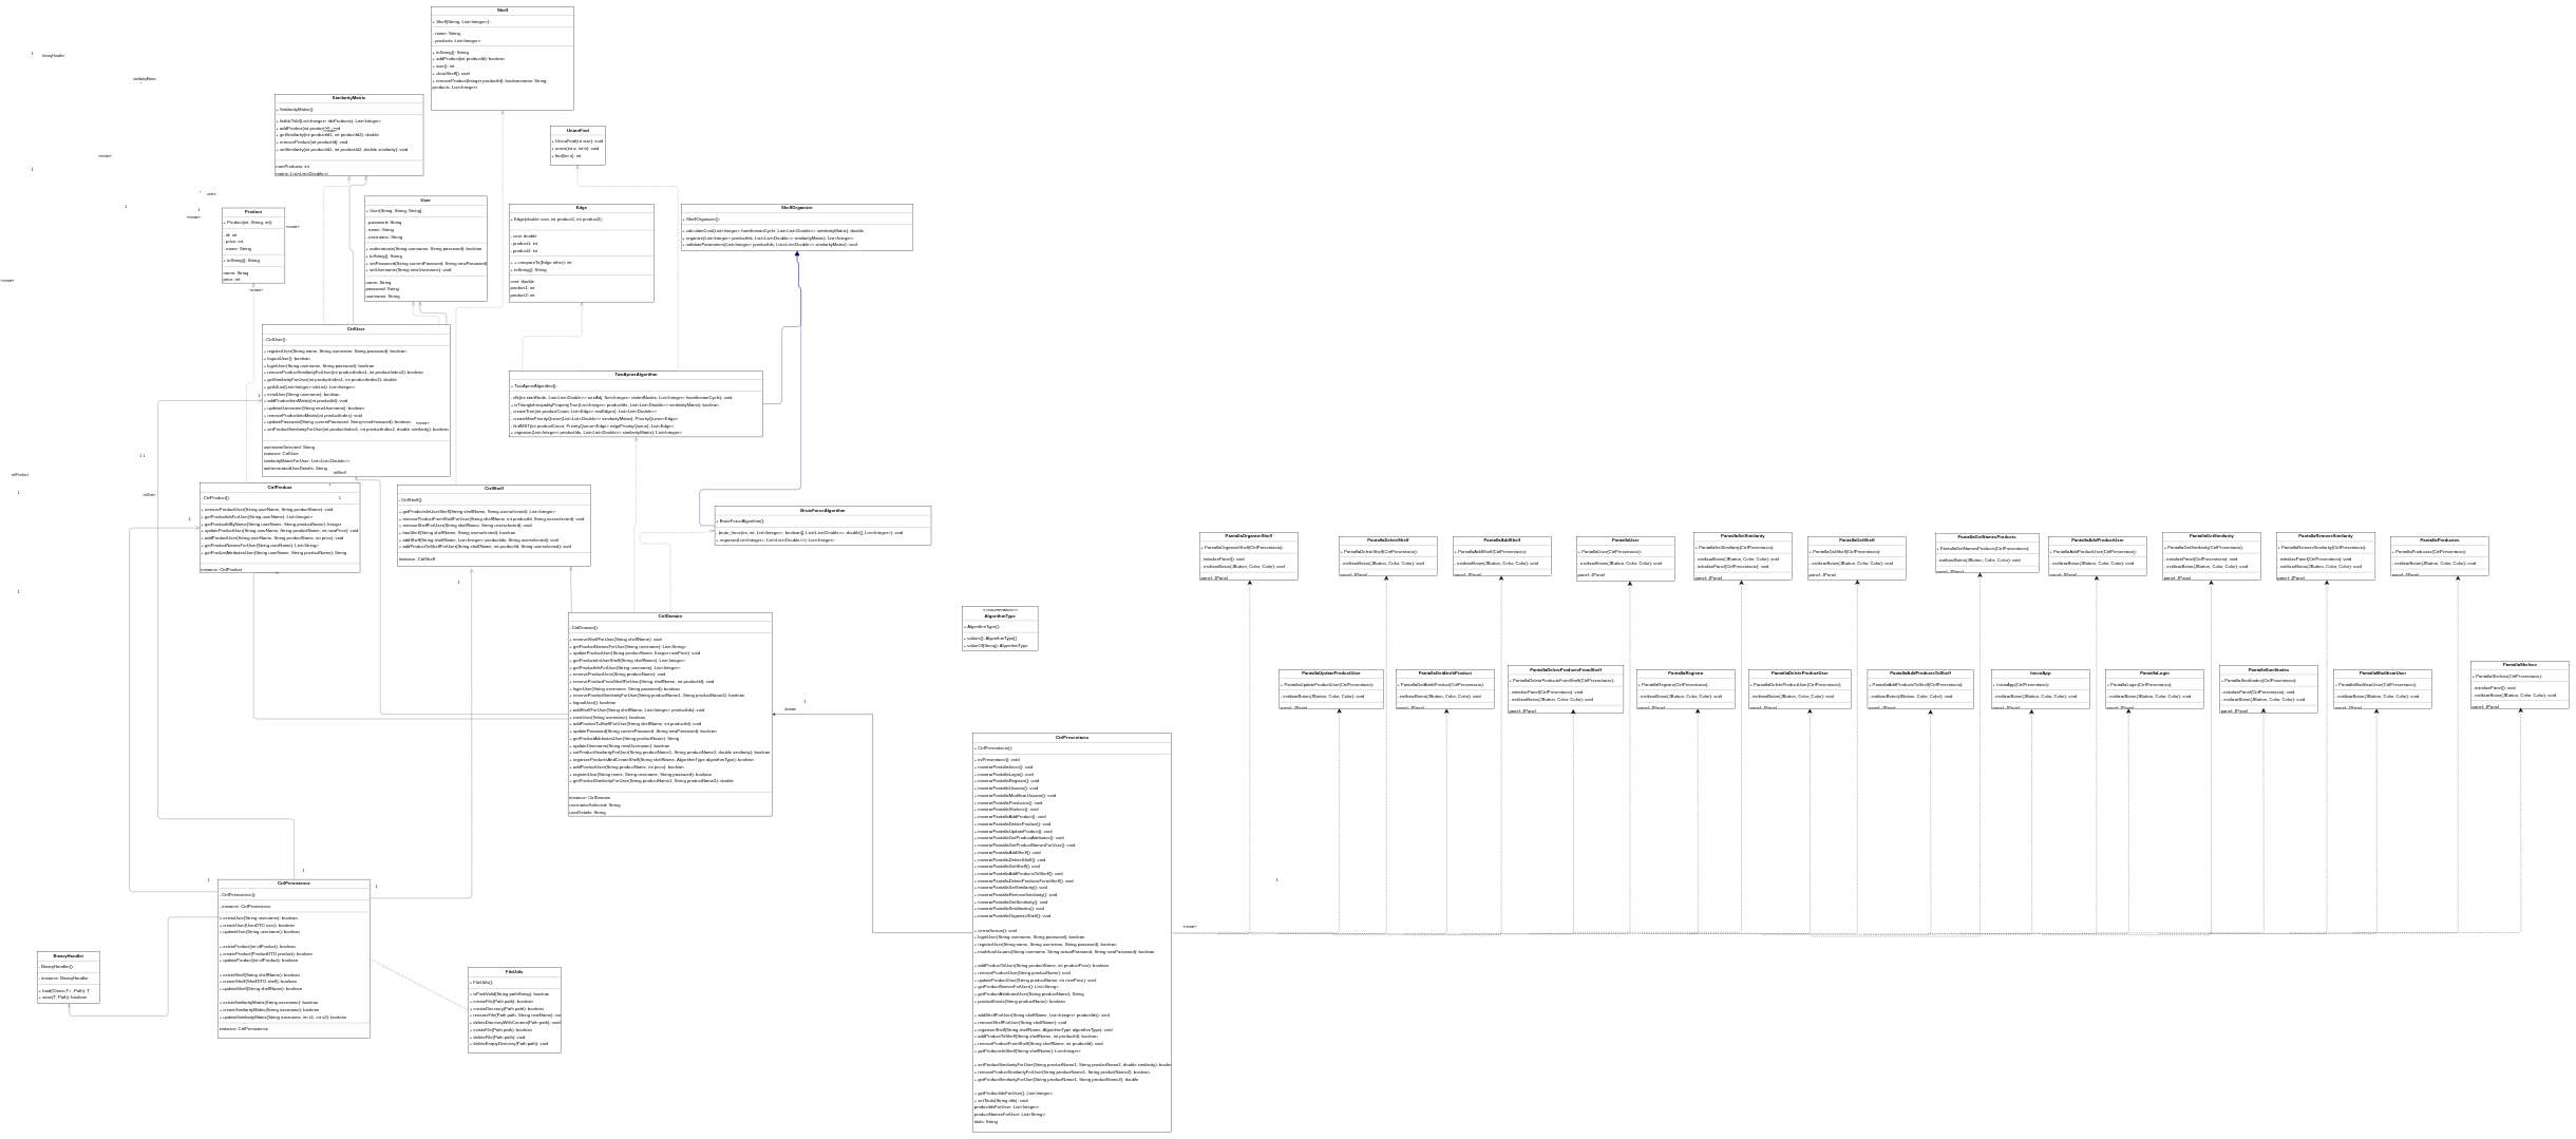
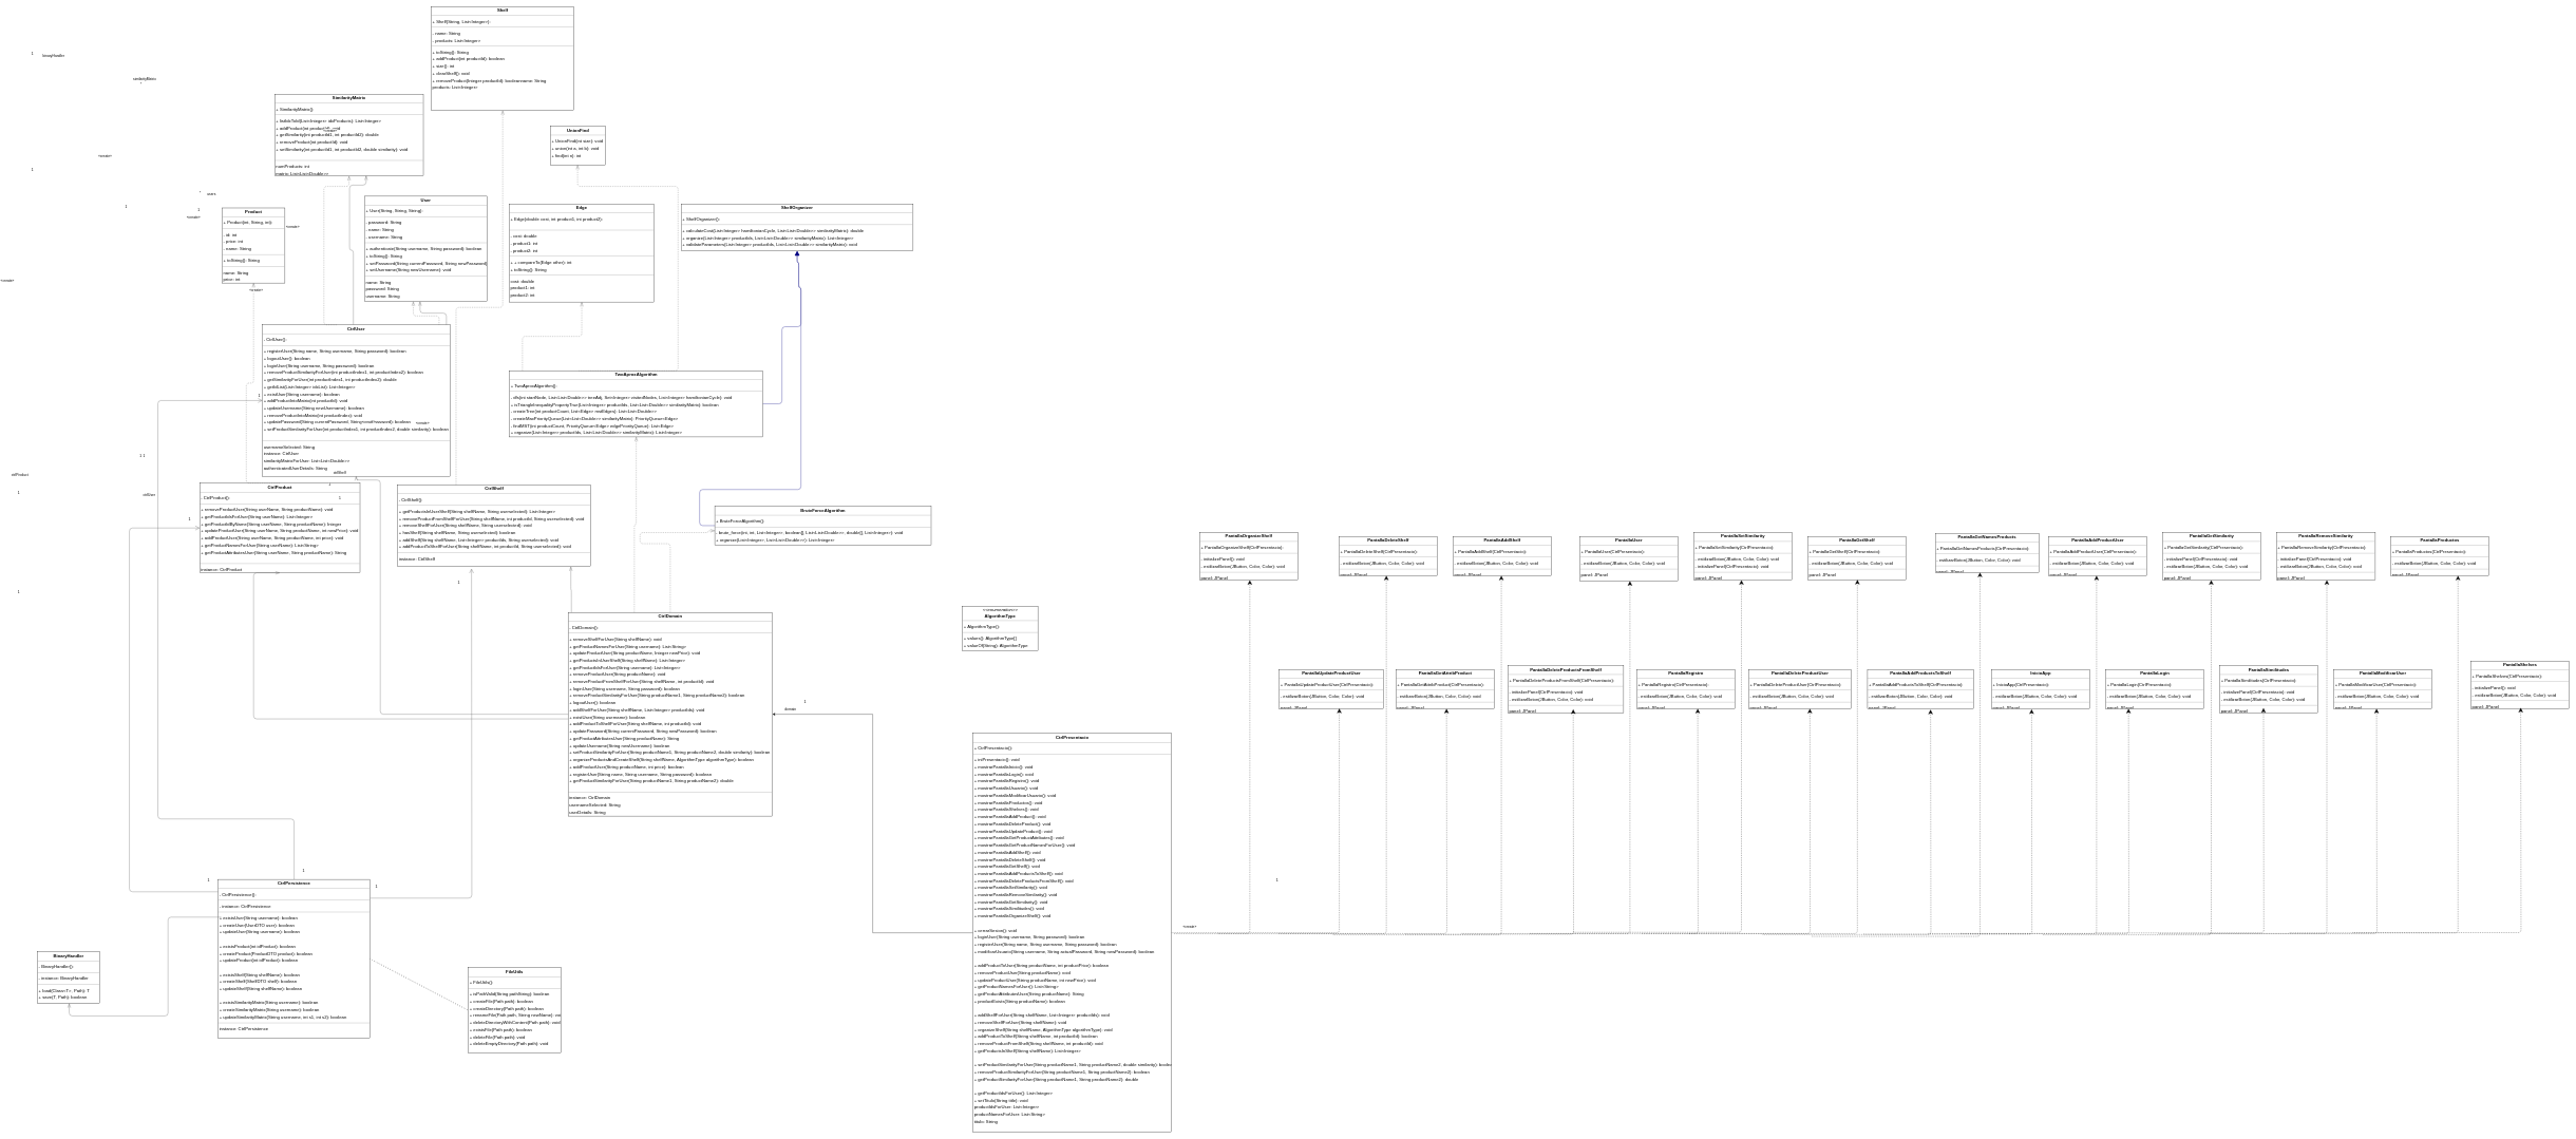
- <mxCell id="77" value="&lt;p style=&quot;margin:0px;margin-top:4px;text-align:center;&quot;&gt;&lt;b&gt;PantallaUser&lt;/b&gt;&lt;/p&gt;&lt;hr size=&quot;1&quot;/&gt;&lt;p style=&quot;margin:0 0 0 4px;line-height:1.6;&quot;&gt;+ PantallaUser(CtrlPresentacio): &lt;/p&gt;&lt;hr size=&quot;1&quot;/&gt;&lt;p style=&quot;margin:0 0 0 4px;line-height:1.6;&quot;&gt;- estilizarBoton(JButton, Color, Color): void&lt;/p&gt;&lt;hr size=&quot;1&quot;/&gt;&lt;p style=&quot;margin:0 0 0 4px;line-height:1.6;&quot;&gt; panel: JPanel&lt;/p&gt;" style="verticalAlign=top;align=left;overflow=fill;fontSize=14;fontFamily=Helvetica;html=1;rounded=0;shadow=0;comic=0;labelBackgroundColor=none;strokeWidth=1;" vertex="1" parent="1"><mxGeometry x="4879" y="1693" width="310" height="141" as="geometry" /></mxCell>
+ <mxCell id="77" value="&lt;p style=&quot;margin:0px;margin-top:4px;text-align:center;&quot;&gt;&lt;b&gt;PantallaUser&lt;/b&gt;&lt;/p&gt;&lt;hr size=&quot;1&quot;/&gt;&lt;p style=&quot;margin:0 0 0 4px;line-height:1.6;&quot;&gt;+ PantallaUser(CtrlPresentacio): &lt;/p&gt;&lt;hr size=&quot;1&quot;/&gt;&lt;p style=&quot;margin:0 0 0 4px;line-height:1.6;&quot;&gt;- estilizarBoton(JButton, Color, Color): void&lt;/p&gt;&lt;hr size=&quot;1&quot;/&gt;&lt;p style=&quot;margin:0 0 0 4px;line-height:1.6;&quot;&gt; panel: JPanel&lt;/p&gt;" style="verticalAlign=top;align=left;overflow=fill;fontSize=14;fontFamily=Helvetica;html=1;rounded=0;shadow=0;comic=0;labelBackgroundColor=none;strokeWidth=1;" vertex="1" parent="1"><mxGeometry x="4889" y="1693" width="310" height="141" as="geometry" /></mxCell>
